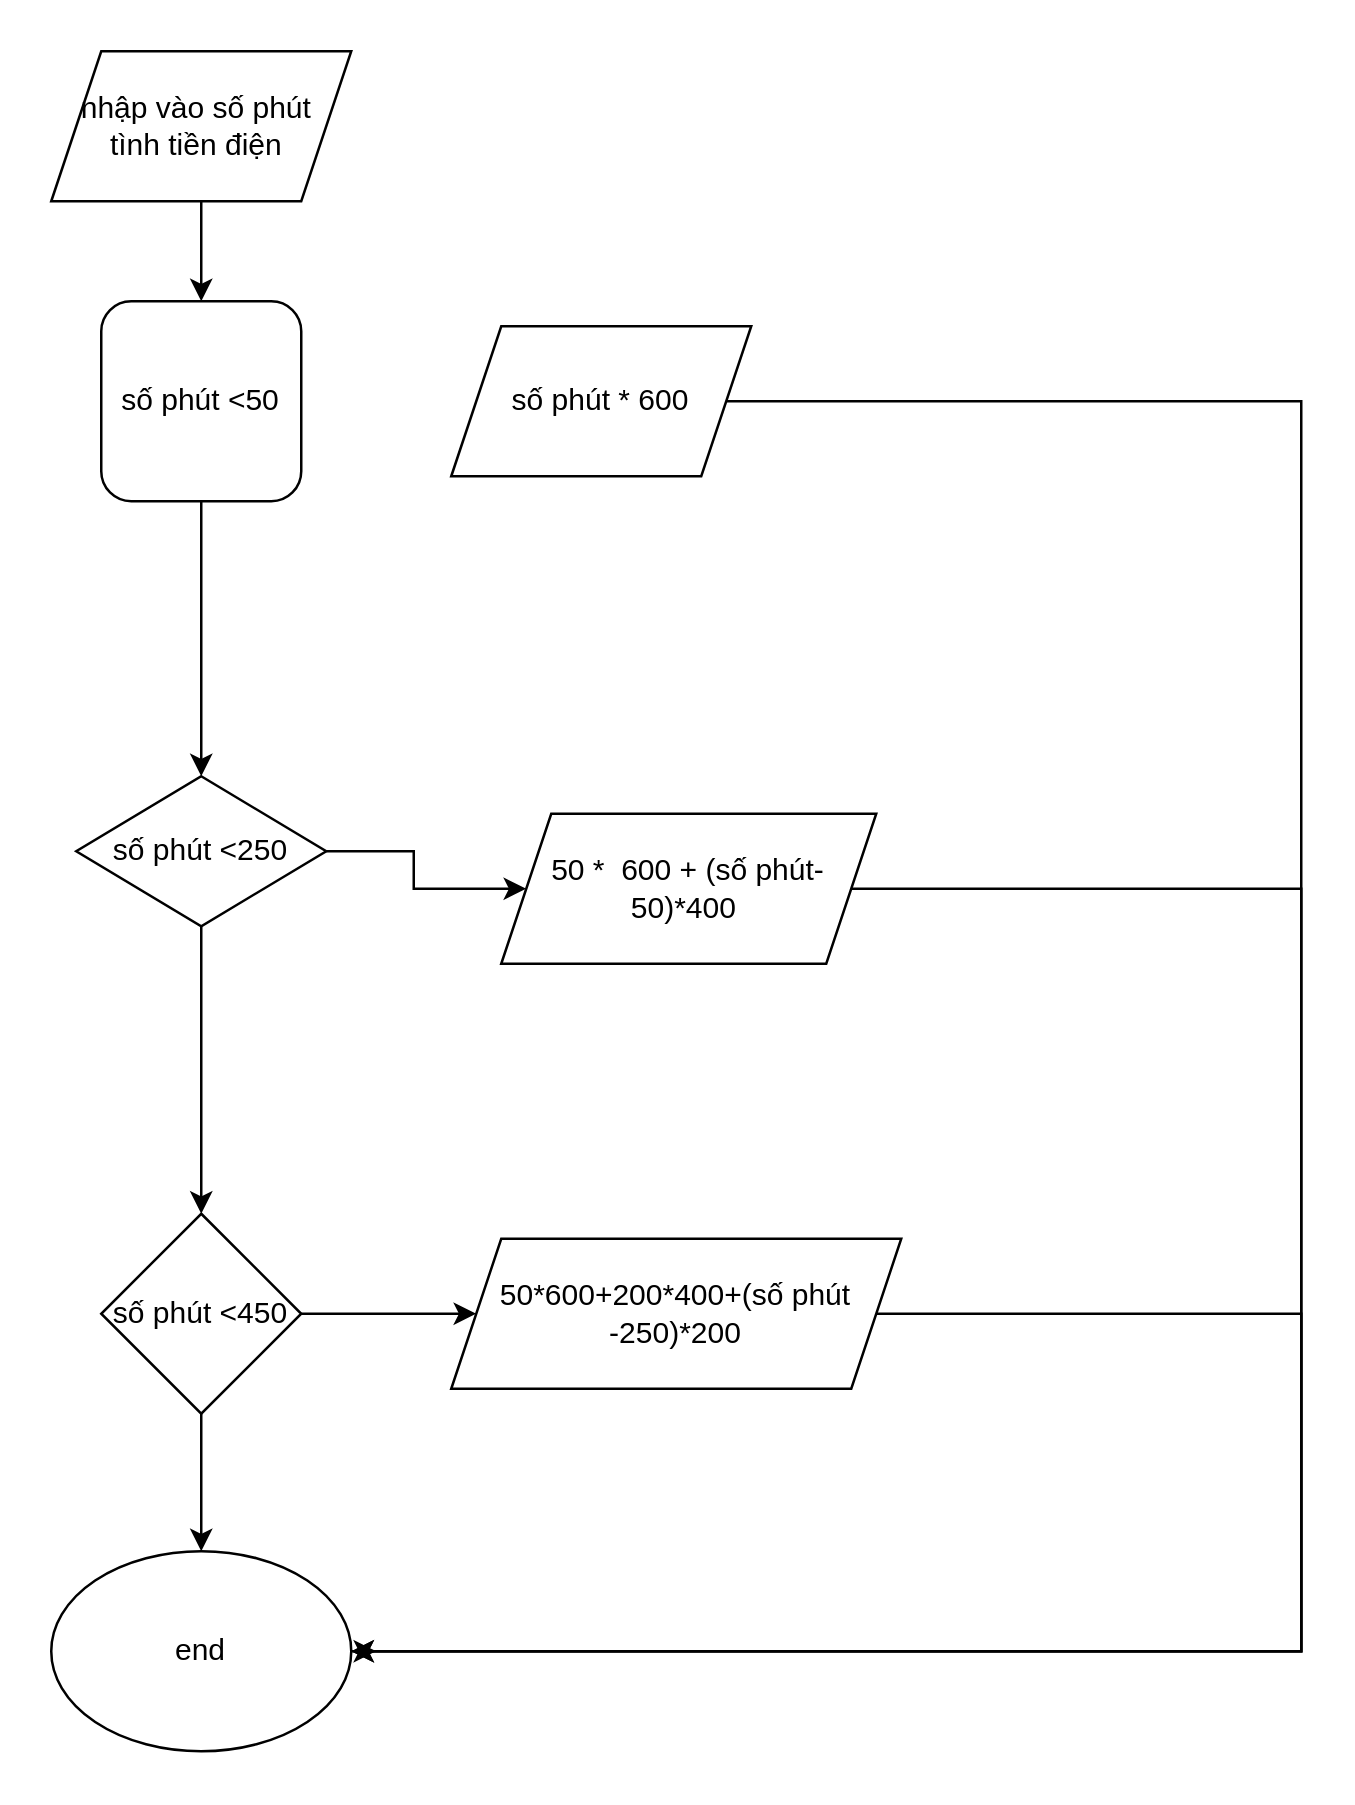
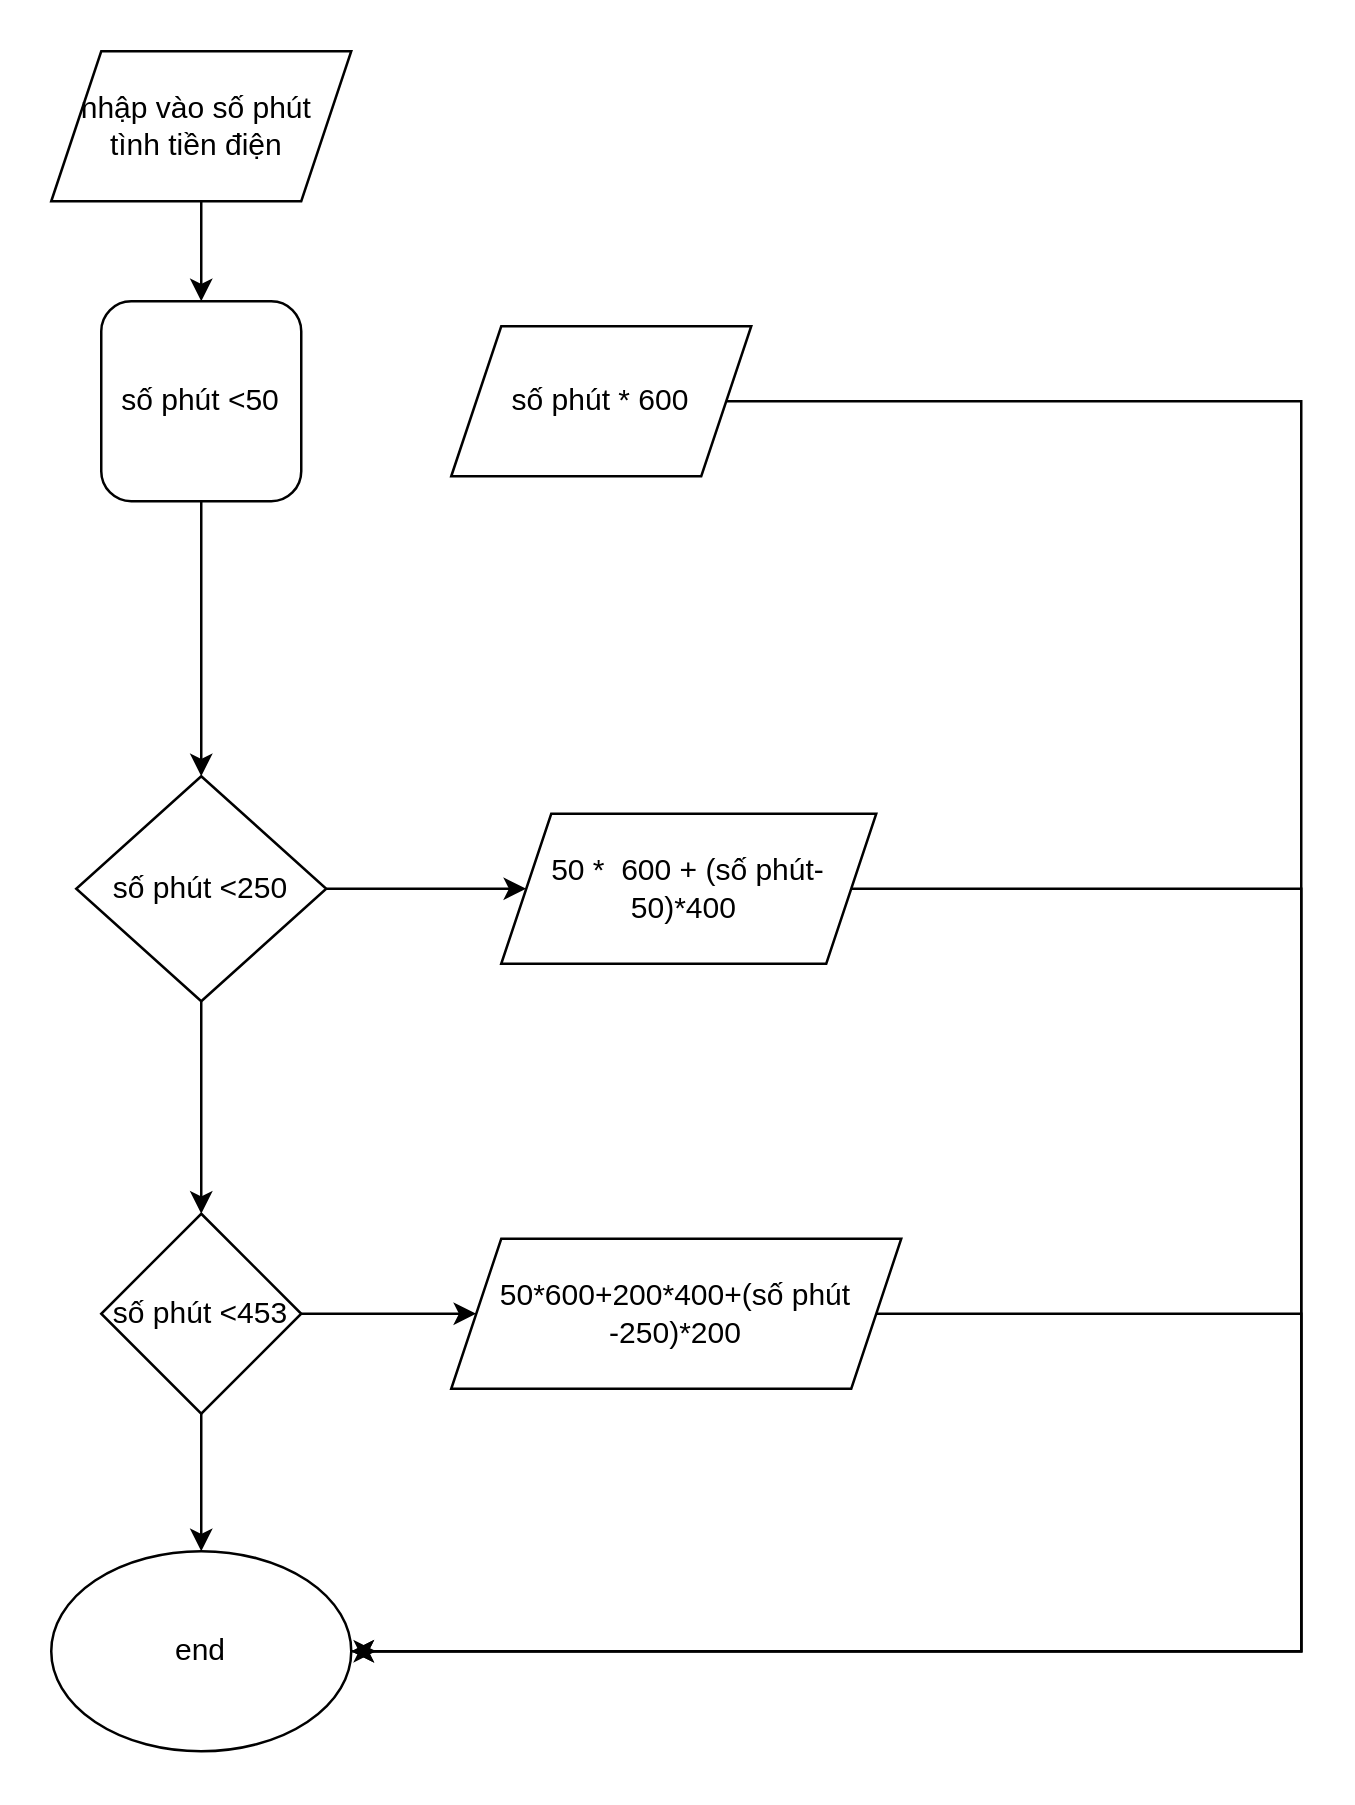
- <mxCell id="10" value="số phút &amp;lt;250" style="rhombus;whiteSpace=wrap;html=1;" vertex="1" parent="1"><mxGeometry x="30" y="310" width="100" height="60" as="geometry" /></mxCell>
+ <mxCell id="10" value="số phút &amp;lt;250" style="rhombus;whiteSpace=wrap;html=1;" vertex="1" parent="1"><mxGeometry x="30" y="310" width="100" height="90" as="geometry" /></mxCell>
- <mxCell id="15" value="số phút &amp;lt;450" style="rhombus;whiteSpace=wrap;html=1;" vertex="1" parent="1"><mxGeometry x="40" y="485" width="80" height="80" as="geometry" /></mxCell>
+ <mxCell id="15" value="số phút &amp;lt;453" style="rhombus;whiteSpace=wrap;html=1;" vertex="1" parent="1"><mxGeometry x="40" y="485" width="80" height="80" as="geometry" /></mxCell>
